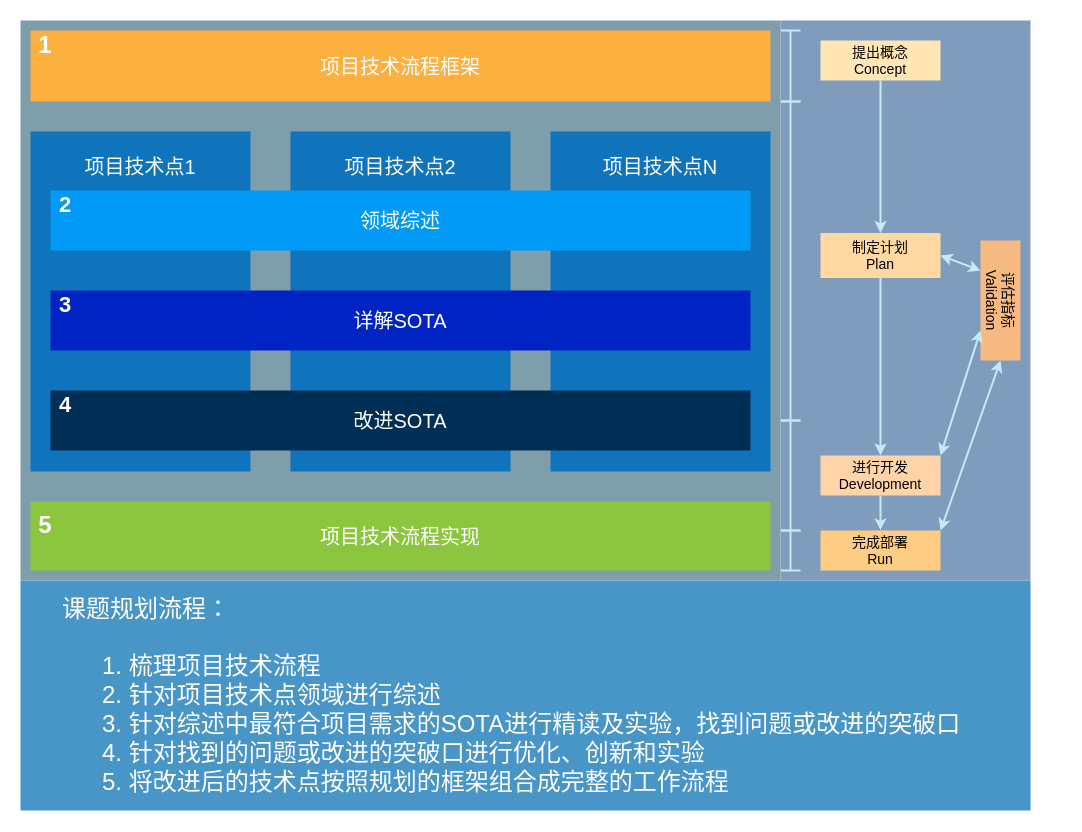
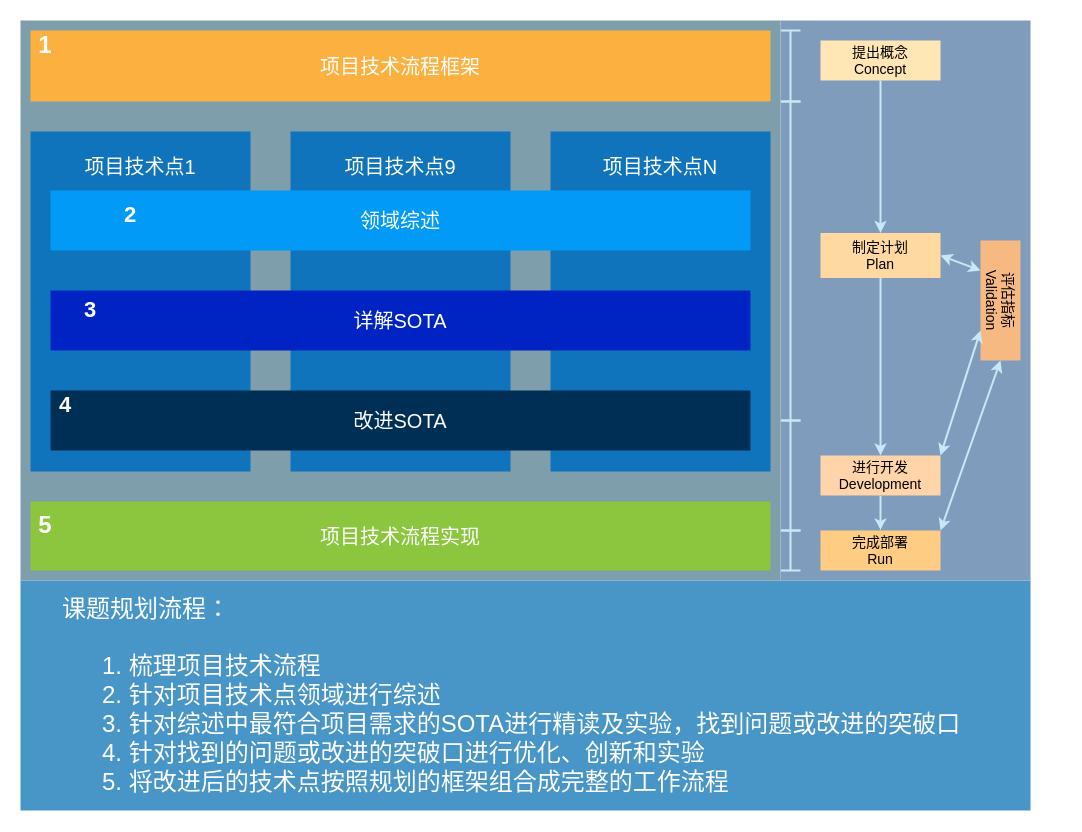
- <mxCell id="27" value="&lt;font color=&quot;#ffffff&quot; style=&quot;font-size: 20px;&quot;&gt;项目技术点2&lt;/font&gt;" style="text;html=1;strokeColor=none;fillColor=none;align=center;verticalAlign=middle;whiteSpace=wrap;rounded=0;container=0;" parent="2" vertex="1"><mxGeometry x="320" y="131" width="120" height="30" as="geometry" /></mxCell>
+ <mxCell id="27" value="&lt;font color=&quot;#ffffff&quot; style=&quot;font-size: 20px;&quot;&gt;项目技术点9&lt;/font&gt;" style="text;html=1;strokeColor=none;fillColor=none;align=center;verticalAlign=middle;whiteSpace=wrap;rounded=0;container=0;" parent="2" vertex="1"><mxGeometry x="320" y="131" width="120" height="30" as="geometry" /></mxCell>
- <mxCell id="33" value="&lt;font size=&quot;1&quot; color=&quot;#ffffff&quot; style=&quot;&quot;&gt;&lt;b style=&quot;font-size: 22px;&quot;&gt;2&lt;/b&gt;&lt;/font&gt;" style="text;html=1;strokeColor=none;fillColor=none;align=center;verticalAlign=middle;whiteSpace=wrap;rounded=0;container=0;" parent="2" vertex="1"><mxGeometry x="30" y="170" width="30" height="30" as="geometry" /></mxCell>
+ <mxCell id="33" value="&lt;font size=&quot;1&quot; color=&quot;#ffffff&quot; style=&quot;&quot;&gt;&lt;b style=&quot;font-size: 22px;&quot;&gt;2&lt;/b&gt;&lt;/font&gt;" style="text;html=1;strokeColor=none;fillColor=none;align=center;verticalAlign=middle;whiteSpace=wrap;rounded=0;container=0;" parent="2" vertex="1"><mxGeometry x="95" y="180" width="30" height="30" as="geometry" /></mxCell>
- <mxCell id="34" value="&lt;font size=&quot;1&quot; color=&quot;#ffffff&quot; style=&quot;&quot;&gt;&lt;b style=&quot;font-size: 22px;&quot;&gt;3&lt;/b&gt;&lt;/font&gt;" style="text;html=1;strokeColor=none;fillColor=none;align=center;verticalAlign=middle;whiteSpace=wrap;rounded=0;container=0;" parent="2" vertex="1"><mxGeometry x="30" y="270" width="30" height="30" as="geometry" /></mxCell>
+ <mxCell id="34" value="&lt;font size=&quot;1&quot; color=&quot;#ffffff&quot; style=&quot;&quot;&gt;&lt;b style=&quot;font-size: 22px;&quot;&gt;3&lt;/b&gt;&lt;/font&gt;" style="text;html=1;strokeColor=none;fillColor=none;align=center;verticalAlign=middle;whiteSpace=wrap;rounded=0;container=0;" parent="2" vertex="1"><mxGeometry x="55" y="275" width="30" height="30" as="geometry" /></mxCell>
